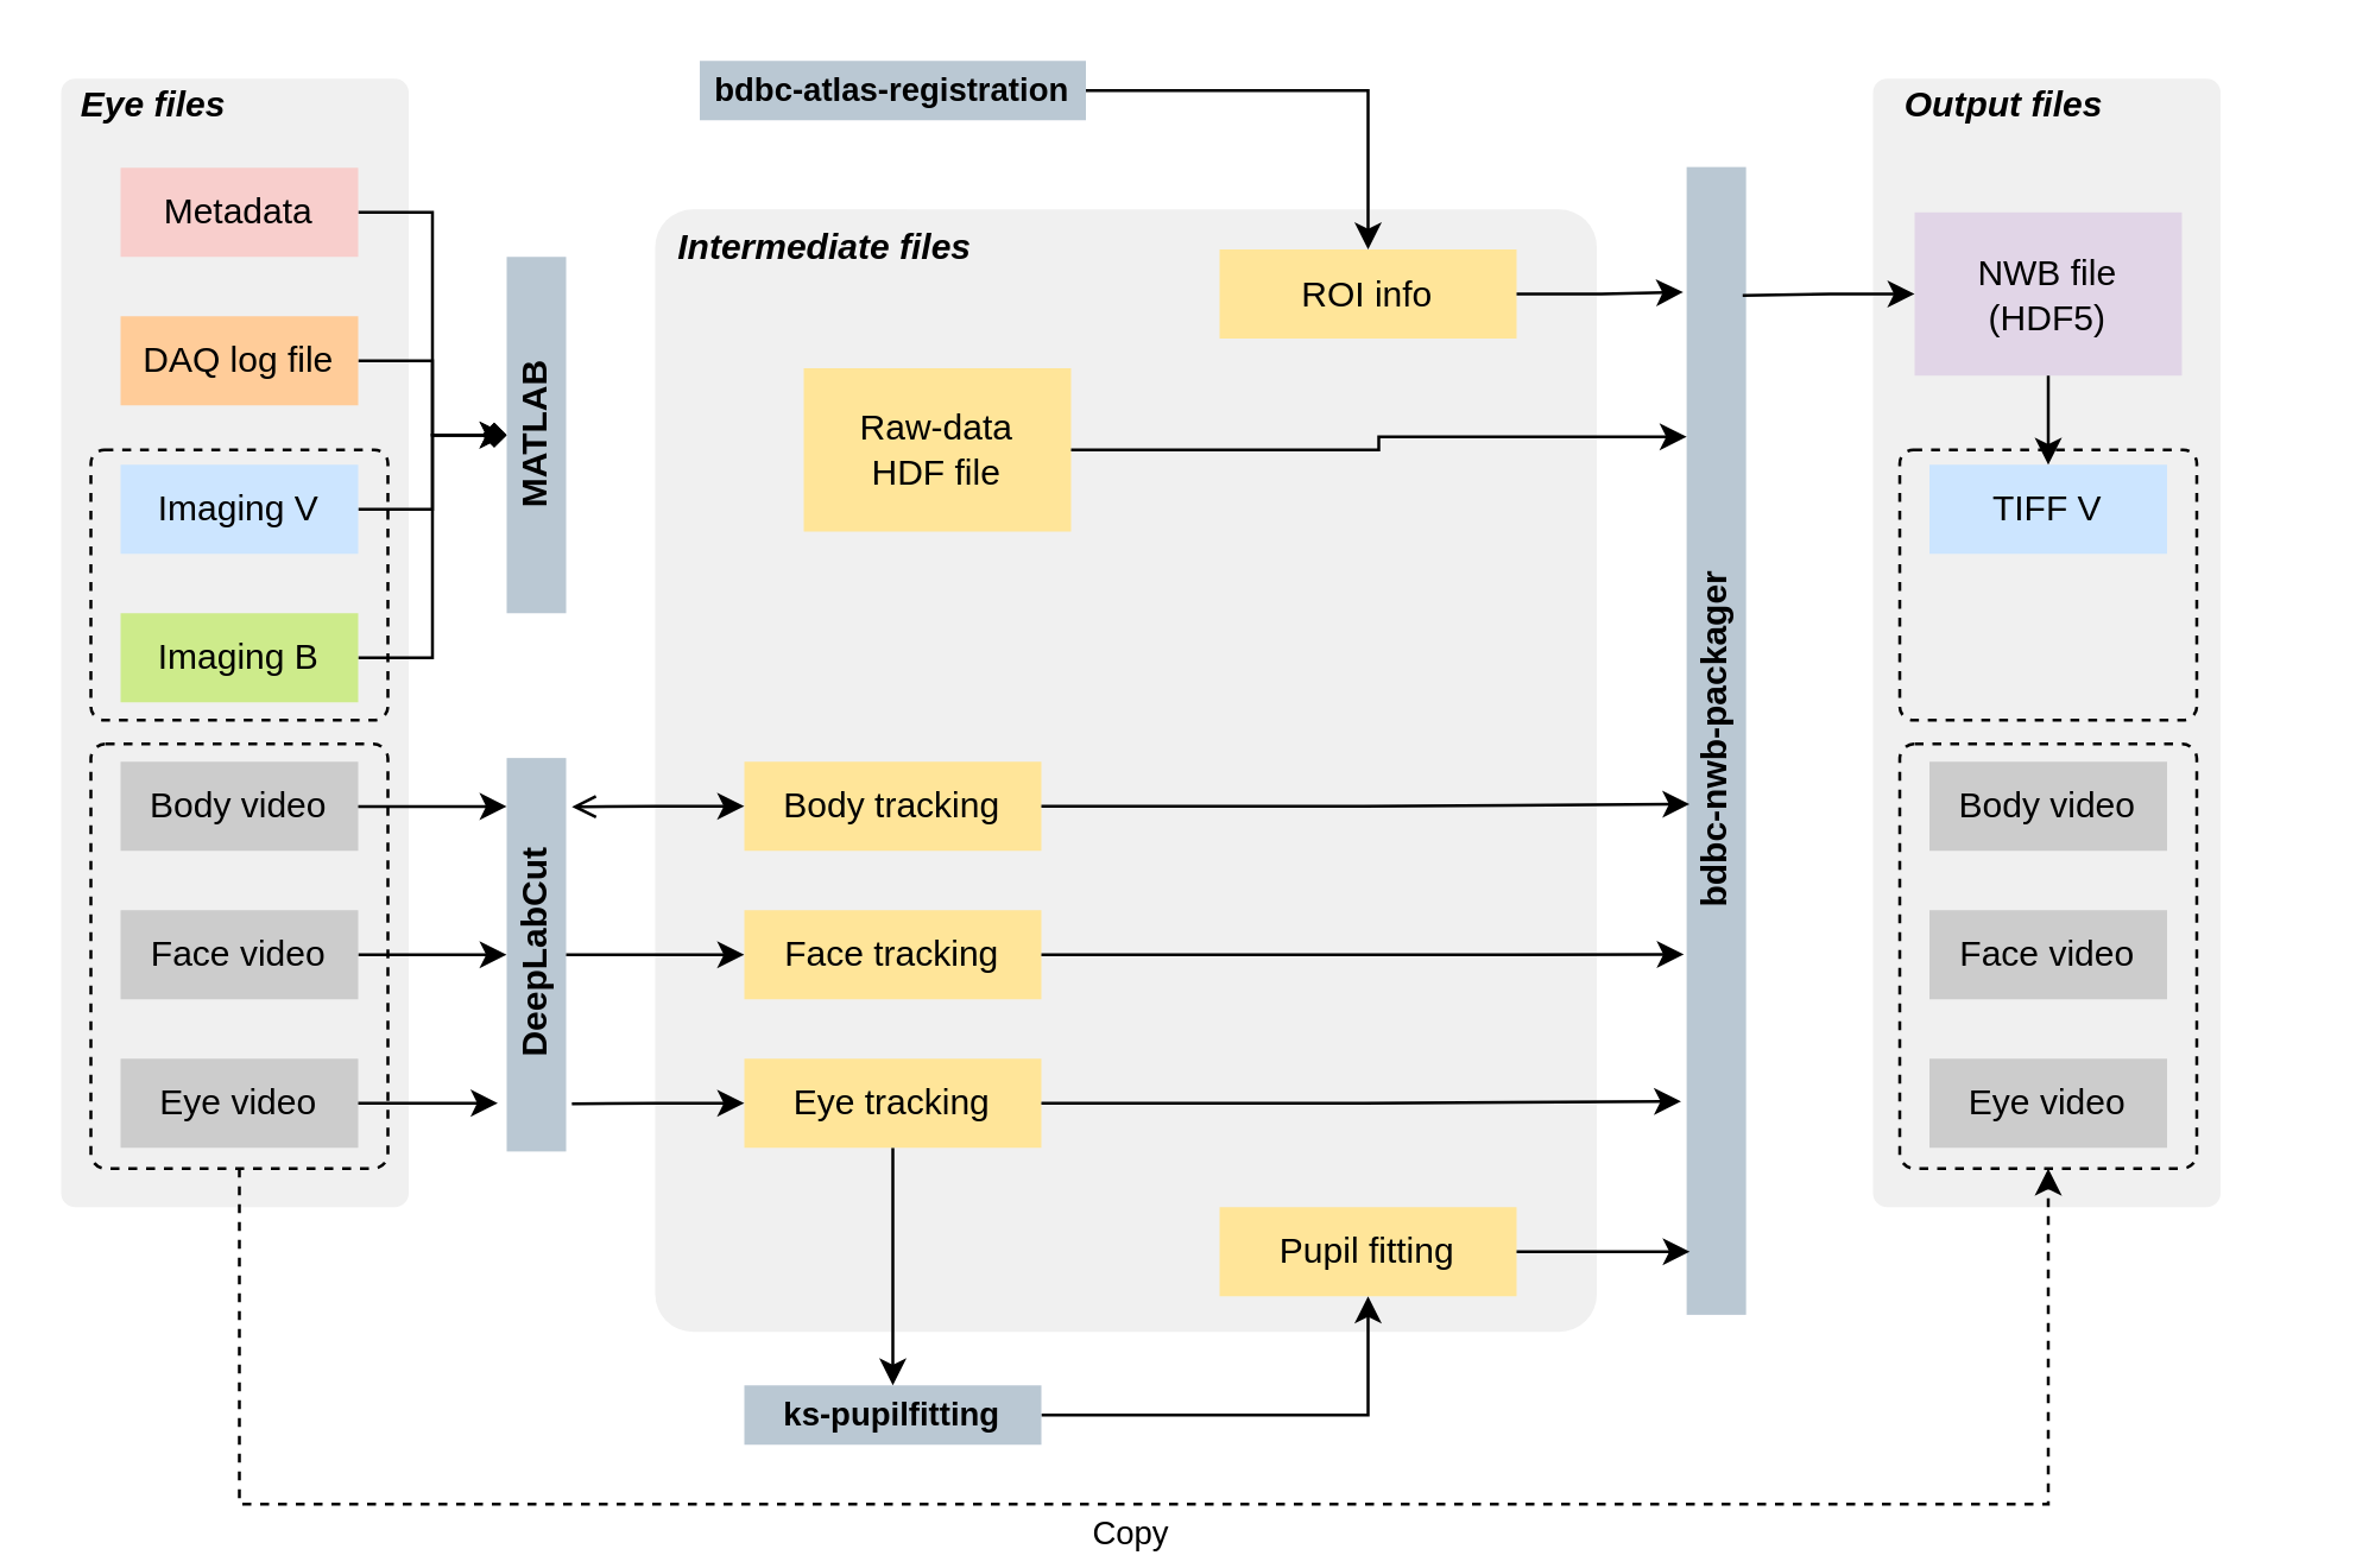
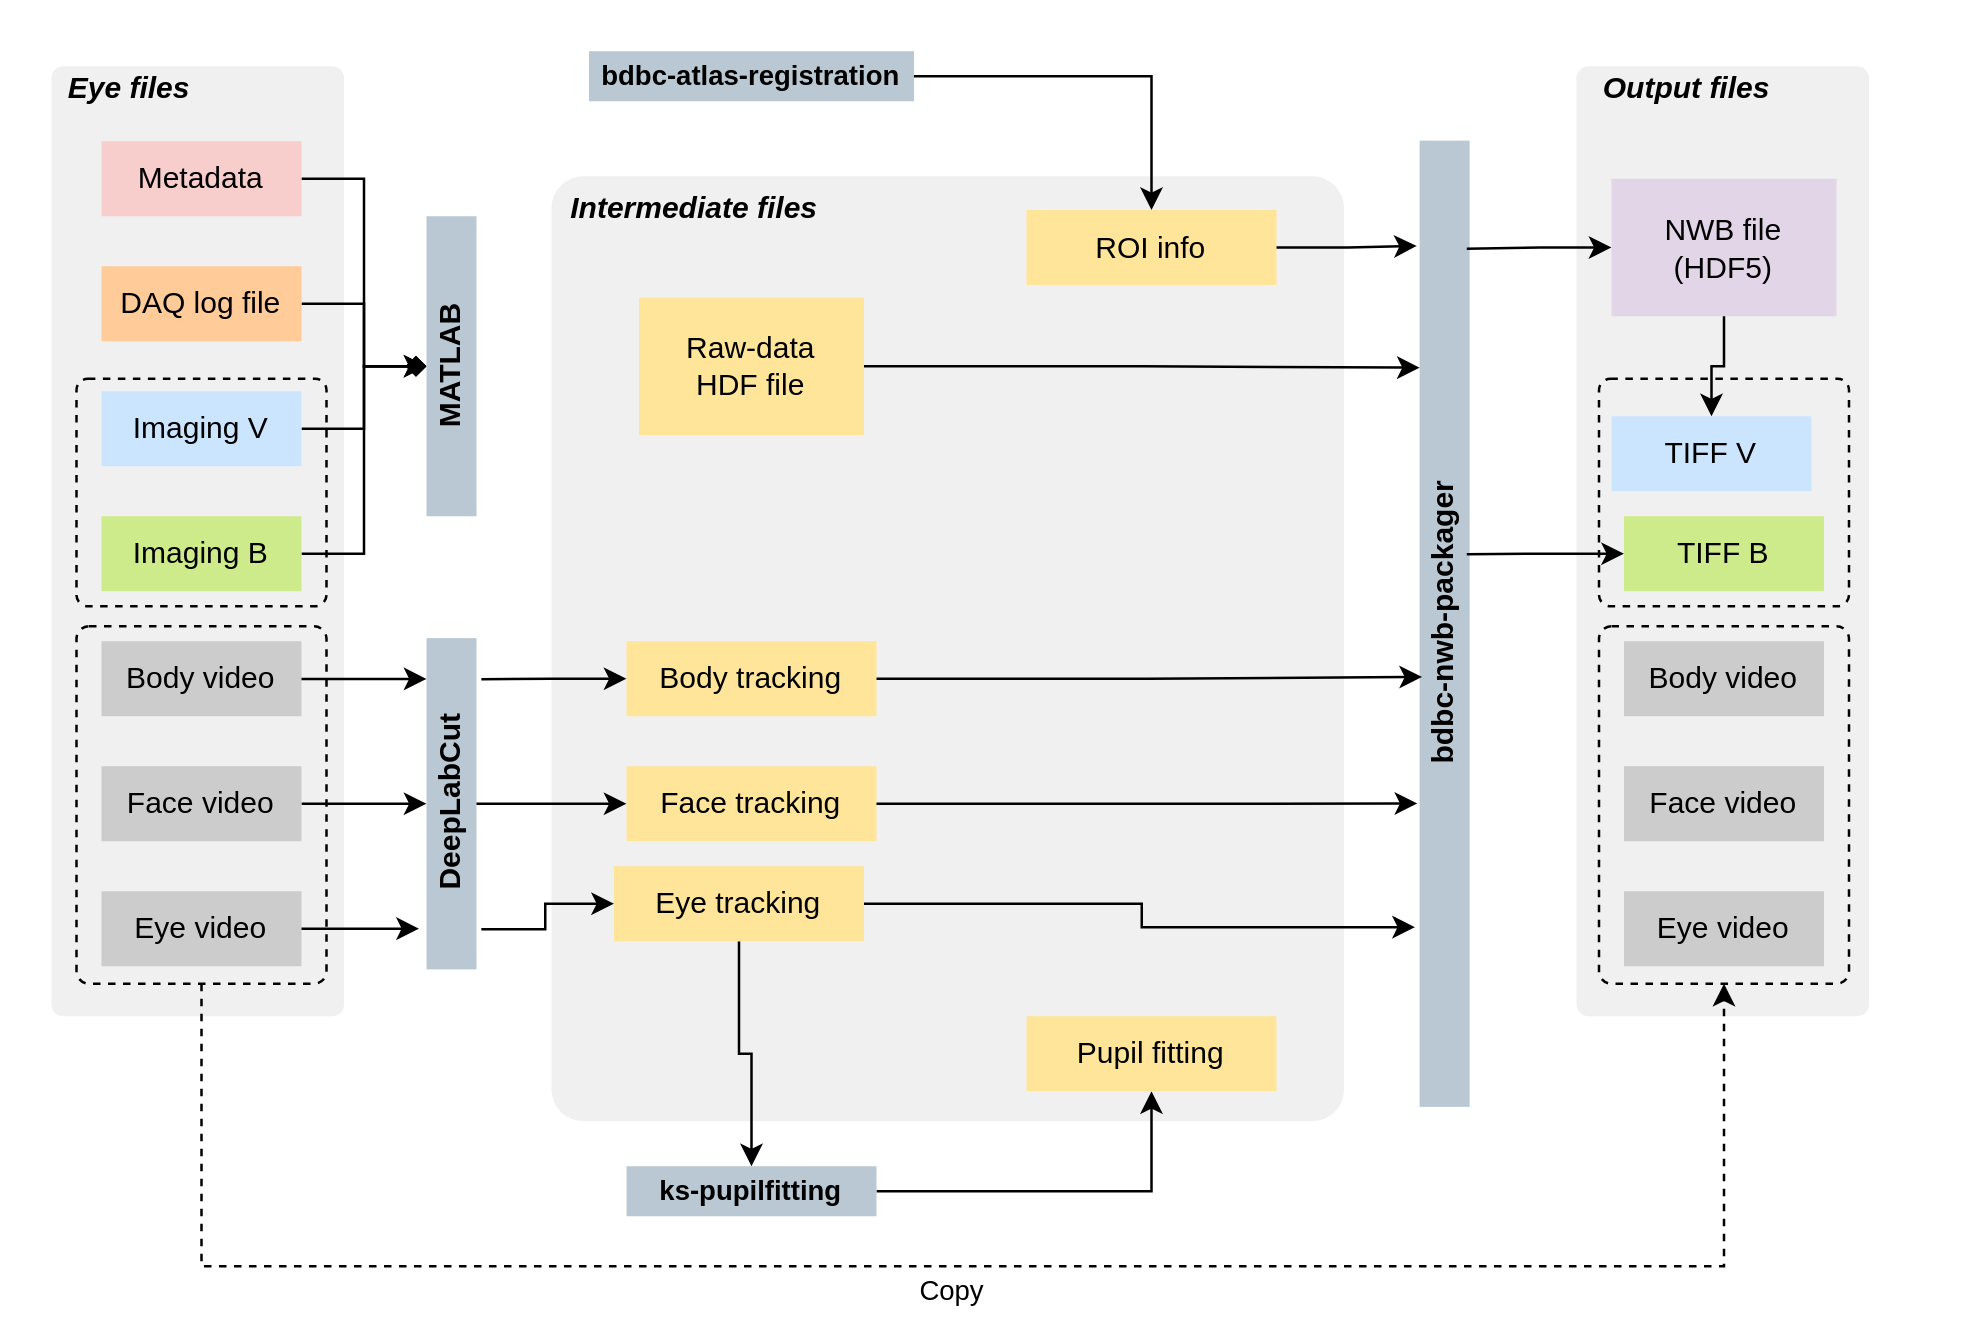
- <mxCell id="21" value="Raw-data&lt;div&gt;HDF file&lt;/div&gt;" style="rounded=0;whiteSpace=wrap;html=1;fillColor=#FFE599;strokeColor=none;" vertex="1" parent="1"><mxGeometry x="270" y="123.5" width="90" height="55" as="geometry" /></mxCell>
+ <mxCell id="21" value="Raw-data&lt;div&gt;HDF file&lt;/div&gt;" style="rounded=0;whiteSpace=wrap;html=1;fillColor=#FFE599;strokeColor=none;" vertex="1" parent="1"><mxGeometry x="255" y="118.5" width="90" height="55" as="geometry" /></mxCell>
- <mxCell id="47" value="TIFF V" style="rounded=0;whiteSpace=wrap;html=1;fillColor=#cce5ff;strokeColor=none;" vertex="1" parent="1"><mxGeometry x="649" y="156" width="80" height="30" as="geometry" /></mxCell>
+ <mxCell id="47" value="TIFF V" style="rounded=0;whiteSpace=wrap;html=1;fillColor=#cce5ff;strokeColor=none;" vertex="1" parent="1"><mxGeometry x="644" y="166" width="80" height="30" as="geometry" /></mxCell>
+ <mxCell id="55" style="edgeStyle=orthogonalEdgeStyle;rounded=0;orthogonalLoop=1;jettySize=auto;html=1;entryX=0.572;entryY=0.943;entryDx=0;entryDy=0;entryPerimeter=0;startArrow=classic;startFill=1;endArrow=none;" edge="1" parent="1" source="48" target="32"><mxGeometry relative="1" as="geometry" /></mxCell>
+ <mxCell id="48" value="TIFF B" style="rounded=0;whiteSpace=wrap;html=1;fillColor=#cdeb8b;strokeColor=none;" vertex="1" parent="1"><mxGeometry x="649" y="206" width="80" height="30" as="geometry" /></mxCell>
- <mxCell id="30" style="edgeStyle=orthogonalEdgeStyle;rounded=0;orthogonalLoop=1;jettySize=auto;html=1;entryX=0.876;entryY=1.097;entryDx=0;entryDy=0;entryPerimeter=0;strokeColor=default;startArrow=classic;startFill=1;endArrow=open;" edge="1" parent="1" source="25" target="22"><mxGeometry relative="1" as="geometry" /></mxCell>
+ <mxCell id="30" style="edgeStyle=orthogonalEdgeStyle;rounded=0;orthogonalLoop=1;jettySize=auto;html=1;entryX=0.876;entryY=1.097;entryDx=0;entryDy=0;entryPerimeter=0;strokeColor=default;startArrow=classic;startFill=1;endArrow=none;" edge="1" parent="1" source="25" target="22"><mxGeometry relative="1" as="geometry" /></mxCell>
- <mxCell id="29" value="Eye tracking" style="rounded=0;whiteSpace=wrap;html=1;fillColor=#FFE599;strokeColor=none;" vertex="1" parent="1"><mxGeometry x="250" y="356" width="100" height="30" as="geometry" /></mxCell>
+ <mxCell id="29" value="Eye tracking" style="rounded=0;whiteSpace=wrap;html=1;fillColor=#FFE599;strokeColor=none;" vertex="1" parent="1"><mxGeometry x="245" y="346" width="100" height="30" as="geometry" /></mxCell>
- <mxCell id="57" style="edgeStyle=orthogonalEdgeStyle;rounded=0;orthogonalLoop=1;jettySize=auto;html=1;entryX=0.055;entryY=0.054;entryDx=0;entryDy=0;entryPerimeter=0;" edge="1" parent="1" source="35" target="32"><mxGeometry relative="1" as="geometry" /></mxCell>
